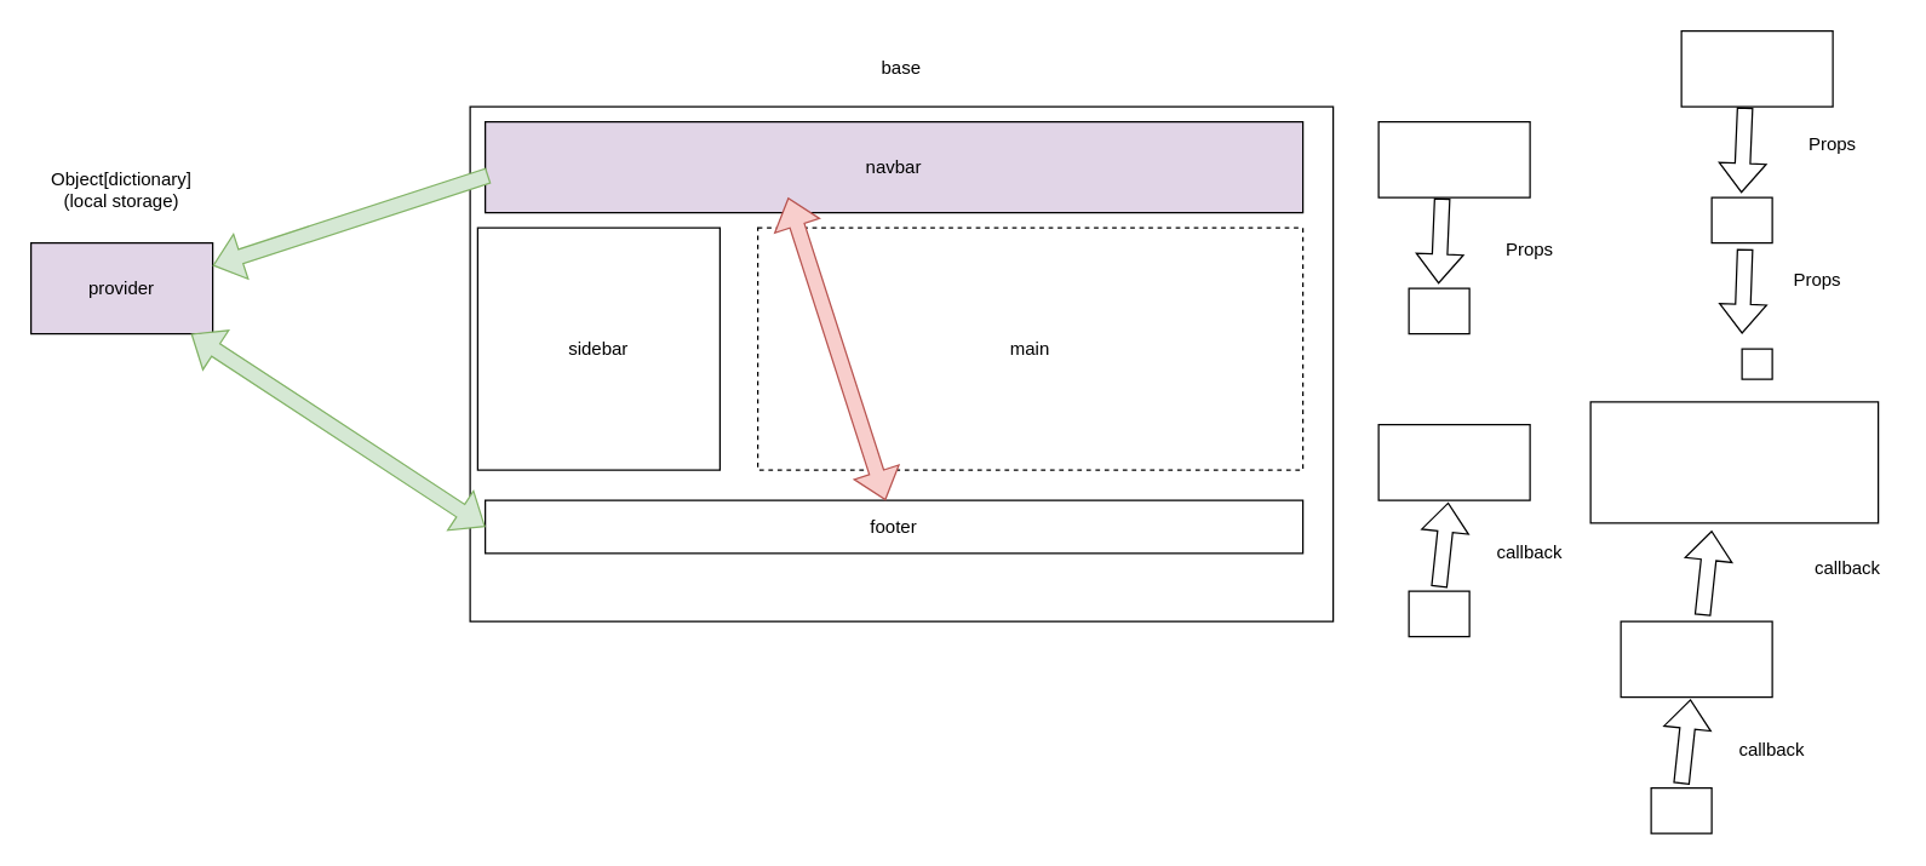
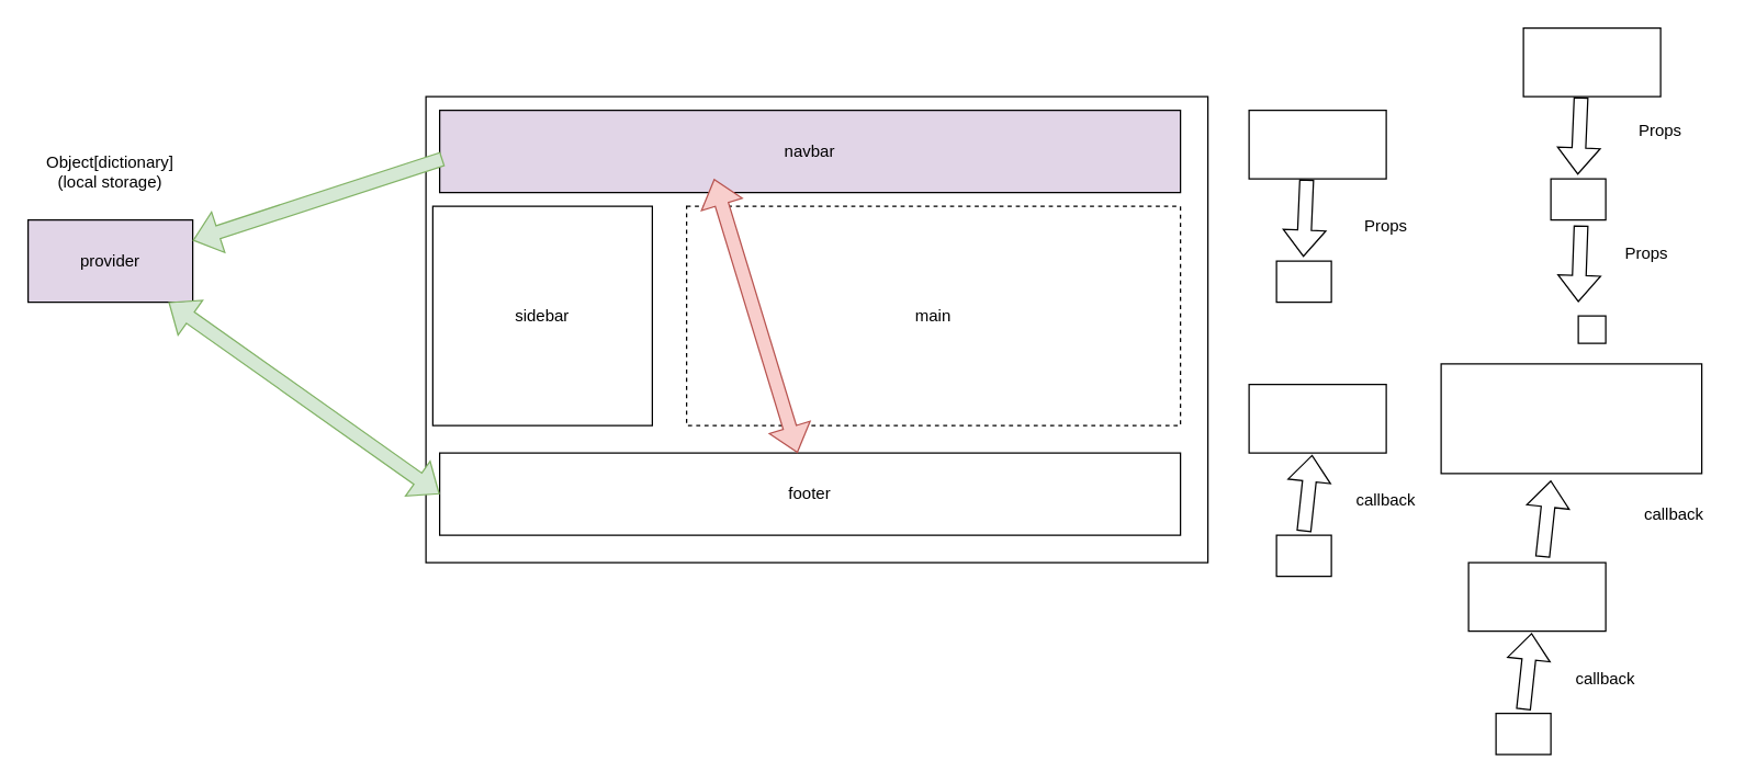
- <mxCell id="3" value="base" style="text;html=1;strokeColor=none;fillColor=none;align=center;verticalAlign=middle;whiteSpace=wrap;rounded=0;" vertex="1" parent="1"><mxGeometry x="565" y="30" width="60" height="30" as="geometry" /></mxCell>
- <mxCell id="5" value="footer" style="rounded=0;whiteSpace=wrap;html=1;" vertex="1" parent="1"><mxGeometry x="320" y="330" width="540" height="35" as="geometry" /></mxCell>
+ <mxCell id="5" value="footer" style="rounded=0;whiteSpace=wrap;html=1;" vertex="1" parent="1"><mxGeometry x="320" y="330" width="540" height="60" as="geometry" /></mxCell>
